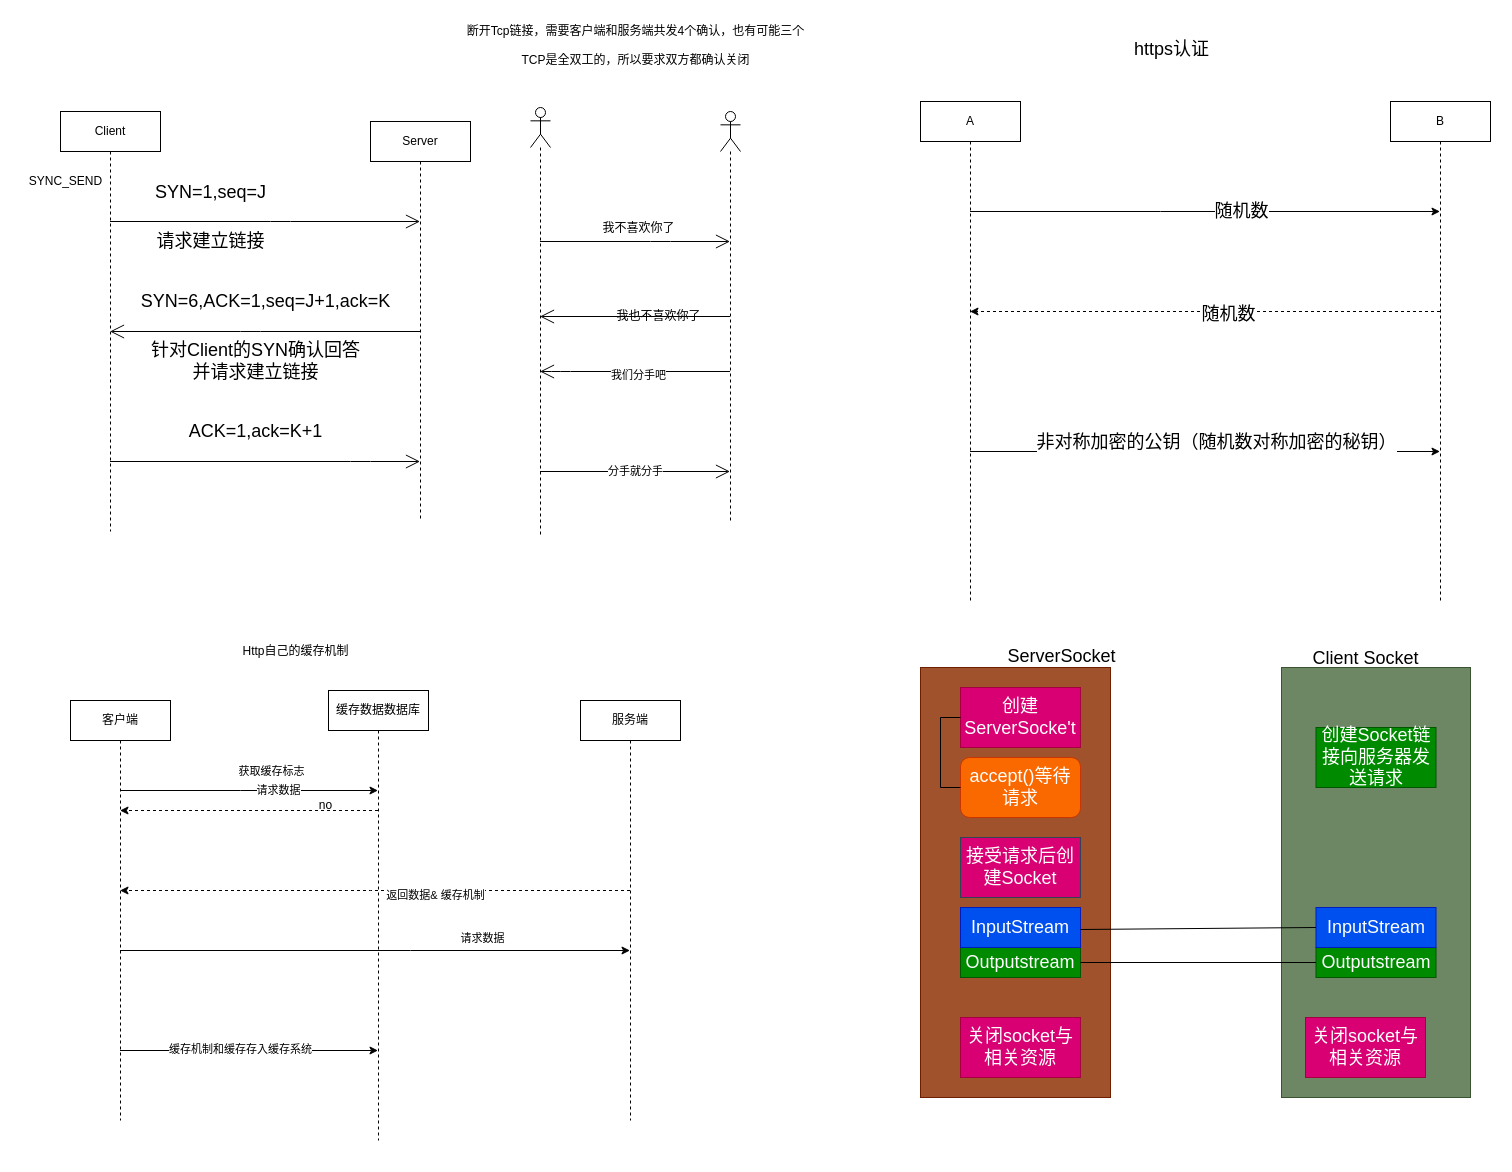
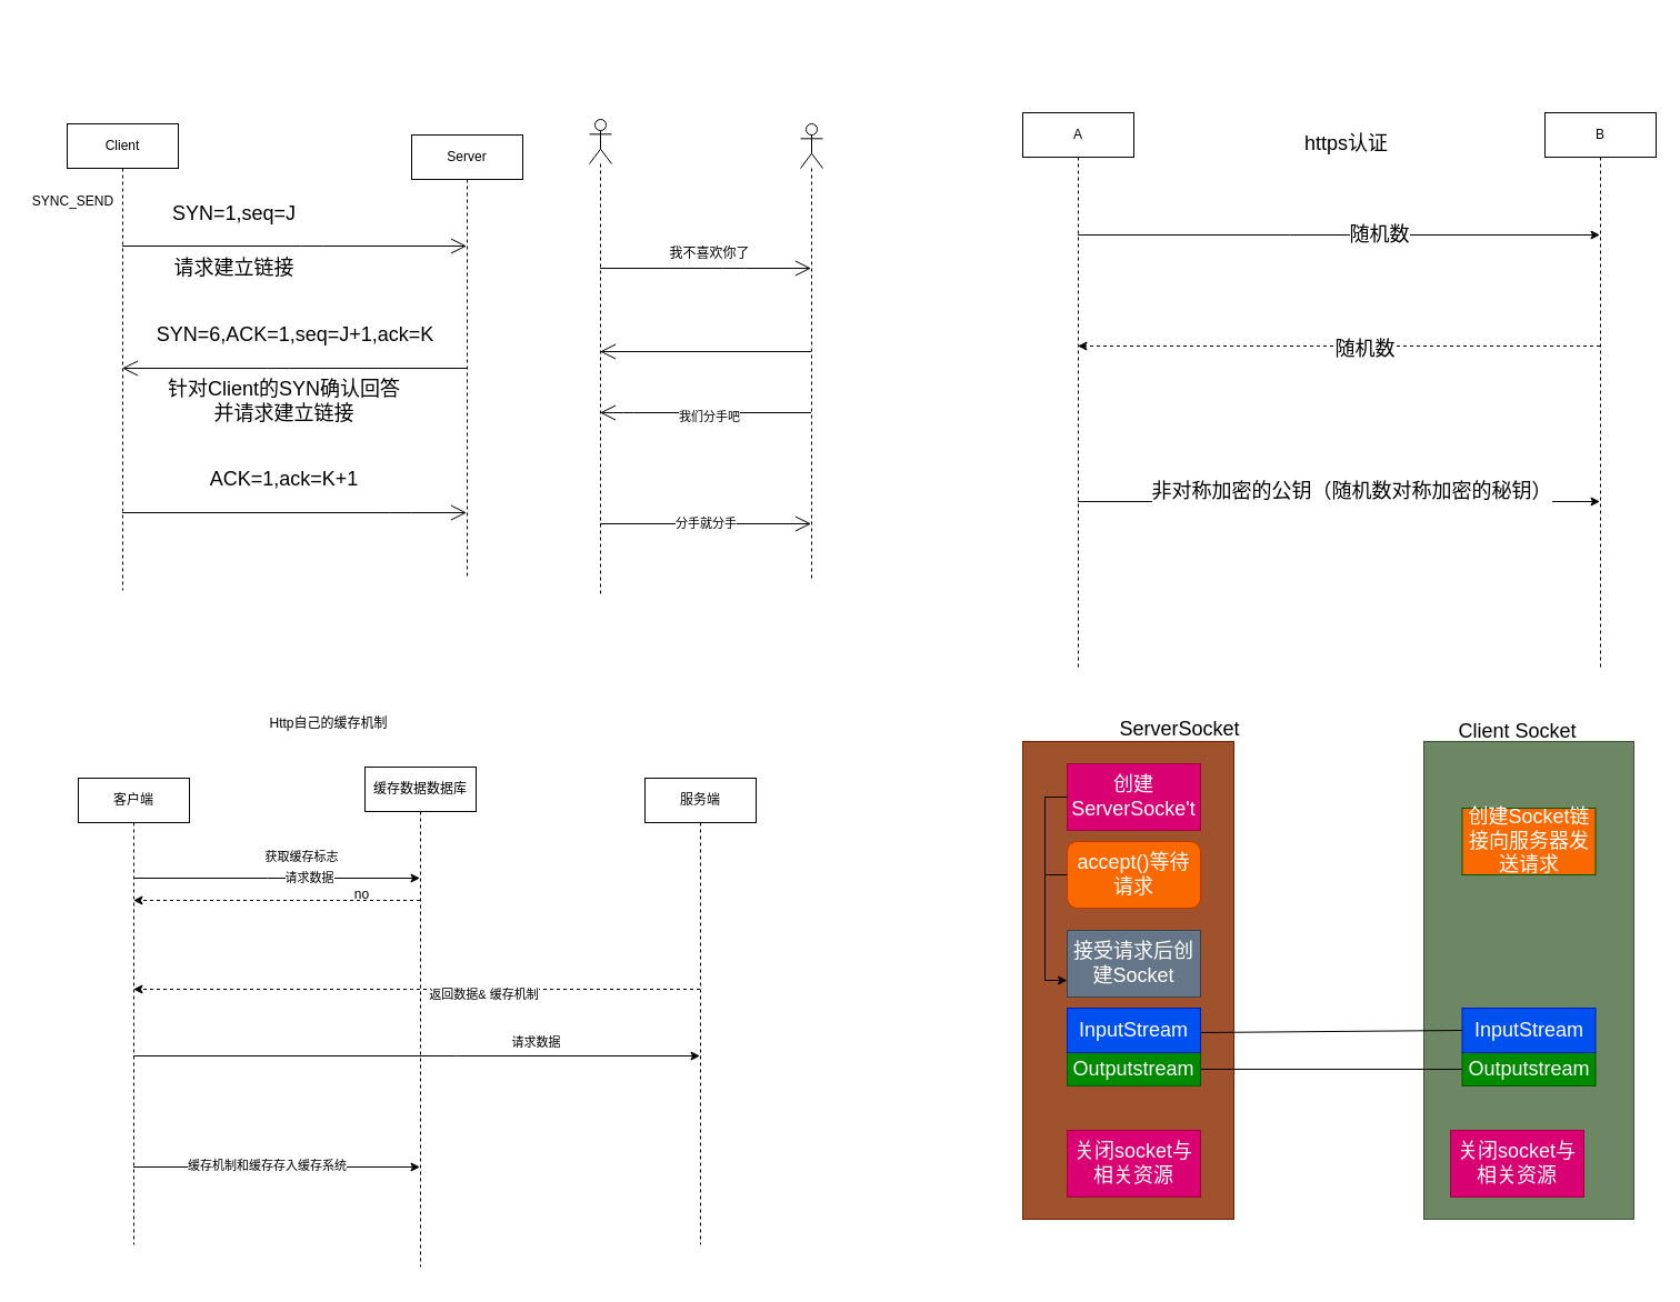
- <mxCell id="15" value="断开Tcp链接，需要客户端和服务端共发4个确认，也有可能三个&lt;br&gt;&lt;br&gt;TCP是全双工的，所以要求双方都确认关闭" style="text;html=1;align=center;verticalAlign=middle;resizable=0;points=[];autosize=1;" parent="14" vertex="1"><mxGeometry width="350" height="50" as="geometry" /></mxCell>
- <mxCell id="51" value="https认证" style="text;html=1;align=center;verticalAlign=middle;resizable=0;points=[];autosize=1;fontSize=18;" parent="1" vertex="1"><mxGeometry x="1126" y="34" width="90" height="30" as="geometry" /></mxCell>
+ <mxCell id="51" value="https认证" style="text;html=1;align=center;verticalAlign=middle;resizable=0;points=[];autosize=1;fontSize=18;" parent="1" vertex="1"><mxGeometry x="1166" y="114" width="90" height="30" as="geometry" /></mxCell>
- <mxCell id="25" value="我也不喜欢你了&lt;br&gt;" style="text;html=1;align=center;verticalAlign=middle;resizable=0;points=[];autosize=1;" parent="16" vertex="1"><mxGeometry x="78" y="199" width="100" height="20" as="geometry" /></mxCell>
- <mxCell id="61" value="创建Socket链接向服务器发送请求" style="rounded=0;whiteSpace=wrap;html=1;fontSize=18;fillColor=#008a00;strokeColor=#005700;fontColor=#ffffff;" parent="52" vertex="1"><mxGeometry x="395.5" y="86" width="120" height="60" as="geometry" /></mxCell>
+ <mxCell id="61" value="创建Socket链接向服务器发送请求" style="rounded=0;whiteSpace=wrap;html=1;fontSize=18;fillColor=#fa6800;strokeColor=#005700;fontColor=#ffffff;" parent="52" vertex="1"><mxGeometry x="395.5" y="86" width="120" height="60" as="geometry" /></mxCell>
+ <mxCell id="57" style="edgeStyle=orthogonalEdgeStyle;rounded=0;orthogonalLoop=1;jettySize=auto;html=1;entryX=0;entryY=0.75;entryDx=0;entryDy=0;fontSize=18;" parent="52" source="55" target="56" edge="1"><mxGeometry relative="1" as="geometry"><Array as="points"><mxPoint x="20" y="76" /><mxPoint x="20" y="241" /></Array></mxGeometry></mxCell>
- <mxCell id="56" value="接受请求后创建Socket" style="rounded=0;whiteSpace=wrap;html=1;fontSize=18;fillColor=#d80073;strokeColor=#314354;fontColor=#ffffff;" parent="52" vertex="1"><mxGeometry x="40" y="196" width="120" height="60" as="geometry" /></mxCell>
+ <mxCell id="56" value="接受请求后创建Socket" style="rounded=0;whiteSpace=wrap;html=1;fontSize=18;fillColor=#647687;strokeColor=#314354;fontColor=#ffffff;" parent="52" vertex="1"><mxGeometry x="40" y="196" width="120" height="60" as="geometry" /></mxCell>
